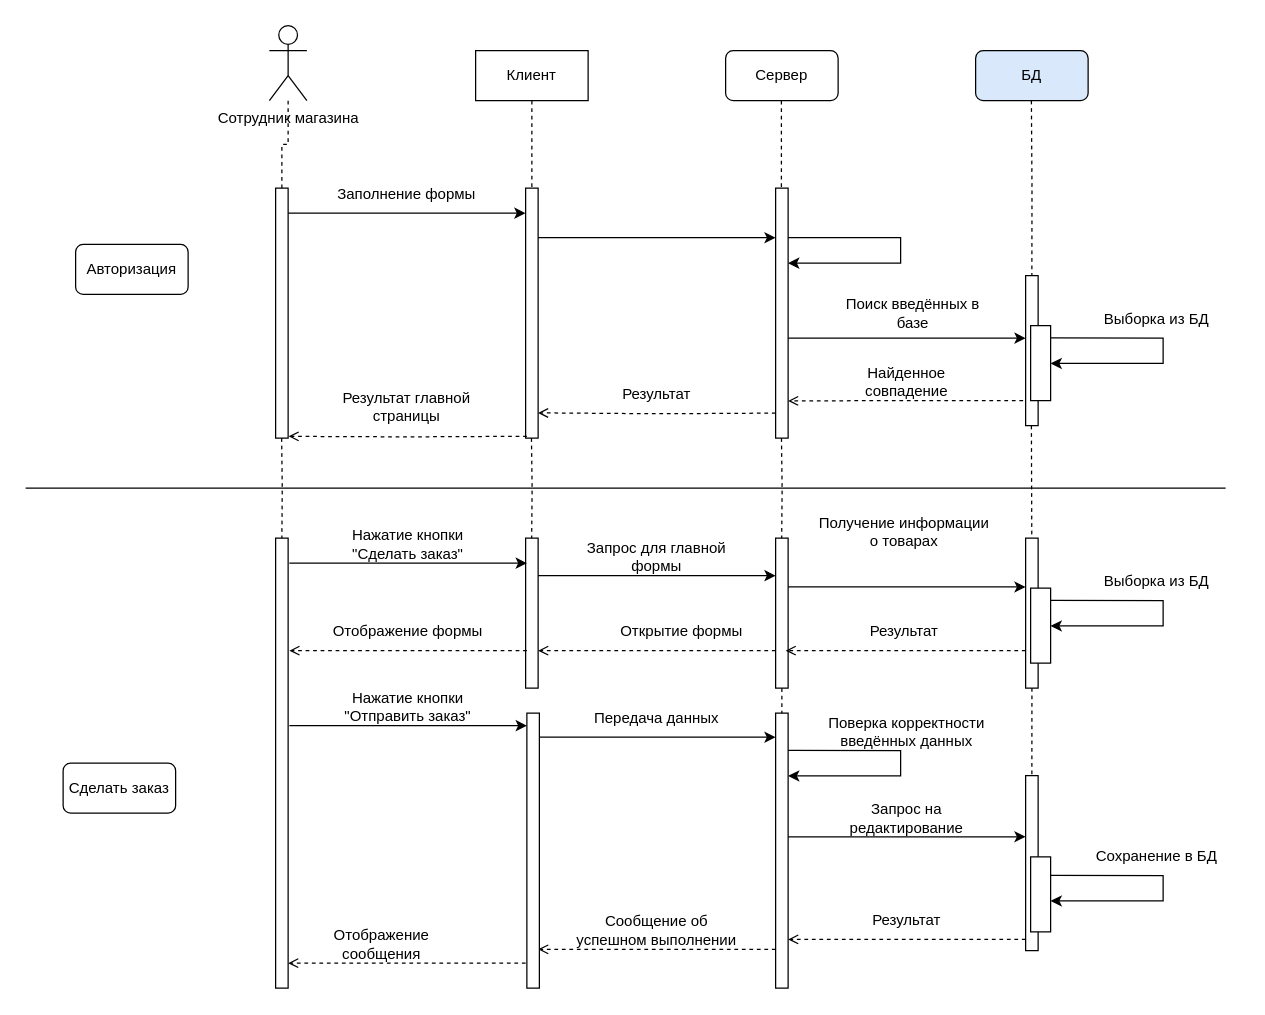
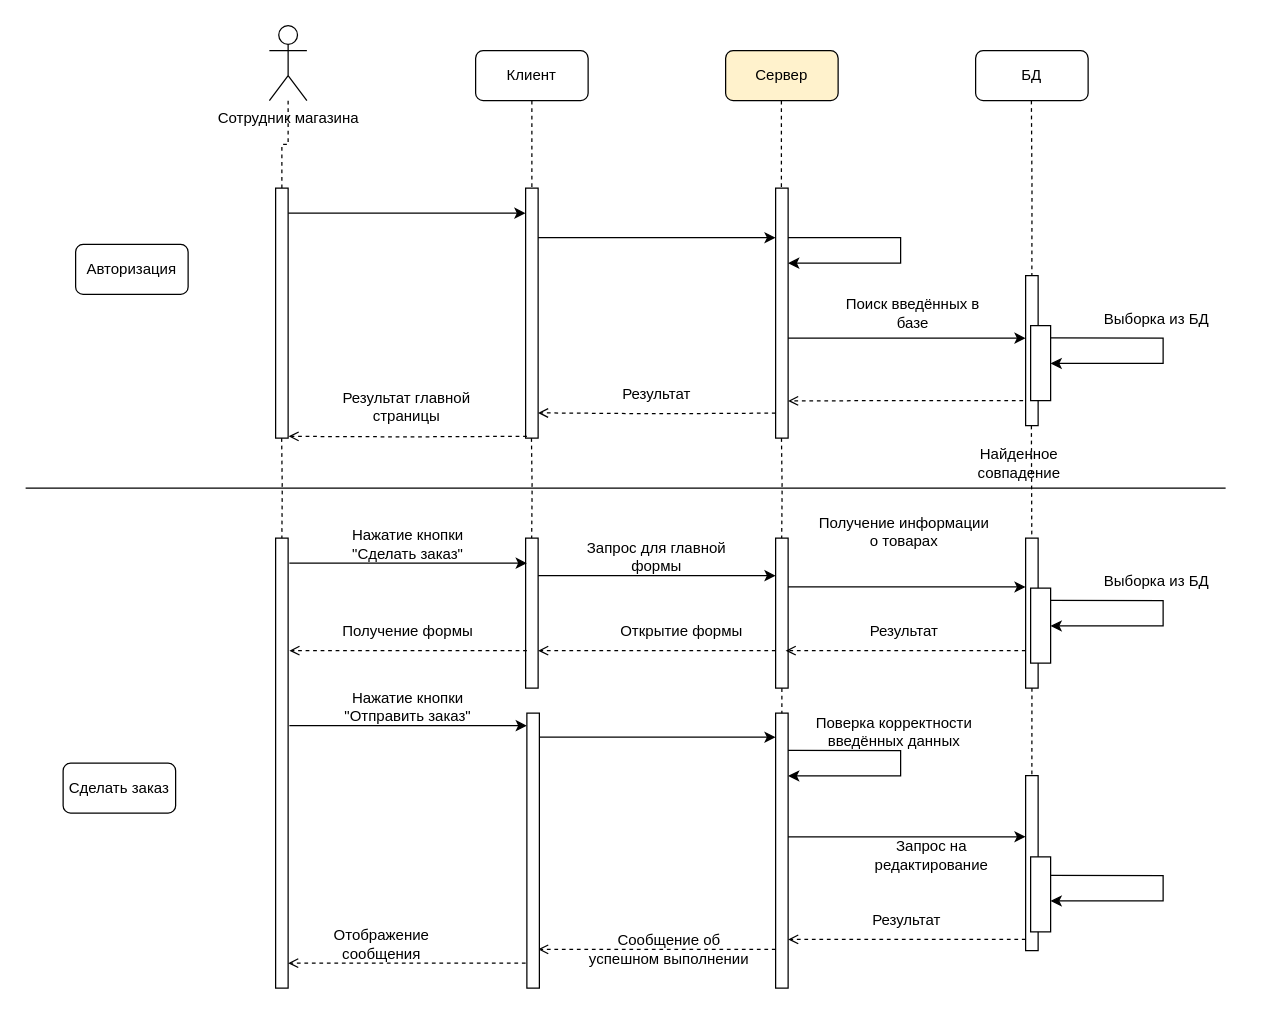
- <mxCell id="8" value="Клиент" style="whiteSpace=wrap;html=1;rounded=0;" vertex="1" parent="1"><mxGeometry x="380" y="40" width="90" height="40" as="geometry" /></mxCell>
+ <mxCell id="8" value="Клиент" style="rounded=1;whiteSpace=wrap;html=1;" vertex="1" parent="1"><mxGeometry x="380" y="40" width="90" height="40" as="geometry" /></mxCell>
- <mxCell id="10" value="Сервер" style="rounded=1;whiteSpace=wrap;html=1;" vertex="1" parent="1"><mxGeometry x="580" y="40" width="90" height="40" as="geometry" /></mxCell>
+ <mxCell id="10" value="Сервер" style="rounded=1;whiteSpace=wrap;html=1;fillColor=#fff2cc;" vertex="1" parent="1"><mxGeometry x="580" y="40" width="90" height="40" as="geometry" /></mxCell>
- <mxCell id="12" value="БД" style="rounded=1;whiteSpace=wrap;html=1;fillColor=#dae8fc;" vertex="1" parent="1"><mxGeometry x="780" y="40" width="90" height="40" as="geometry" /></mxCell>
+ <mxCell id="12" value="БД" style="rounded=1;whiteSpace=wrap;html=1;" vertex="1" parent="1"><mxGeometry x="780" y="40" width="90" height="40" as="geometry" /></mxCell>
- <mxCell id="24" value="Заполнение формы" style="text;html=1;strokeColor=none;fillColor=none;align=center;verticalAlign=middle;whiteSpace=wrap;rounded=0;" vertex="1" parent="1"><mxGeometry x="260" y="140" width="130" height="30" as="geometry" /></mxCell>
- <mxCell id="27" value="Найденное совпадение" style="text;html=1;strokeColor=none;fillColor=none;align=center;verticalAlign=middle;whiteSpace=wrap;rounded=0;" vertex="1" parent="1"><mxGeometry x="660" y="290" width="130" height="30" as="geometry" /></mxCell>
+ <mxCell id="27" value="Найденное совпадение" style="text;html=1;strokeColor=none;fillColor=none;align=center;verticalAlign=middle;whiteSpace=wrap;rounded=0;" vertex="1" parent="1"><mxGeometry x="750" y="355" width="130" height="30" as="geometry" /></mxCell>
- <mxCell id="42" value="Отображение формы" style="text;html=1;strokeColor=none;fillColor=none;align=center;verticalAlign=middle;whiteSpace=wrap;rounded=0;" vertex="1" parent="1"><mxGeometry x="261" y="490" width="130" height="30" as="geometry" /></mxCell>
+ <mxCell id="42" value="Получение формы" style="text;html=1;strokeColor=none;fillColor=none;align=center;verticalAlign=middle;whiteSpace=wrap;rounded=0;" vertex="1" parent="1"><mxGeometry x="261" y="490" width="130" height="30" as="geometry" /></mxCell>
- <mxCell id="47" value="Передача данных" style="text;html=1;strokeColor=none;fillColor=none;align=center;verticalAlign=middle;whiteSpace=wrap;rounded=0;" vertex="1" parent="1"><mxGeometry x="460" y="559.22" width="130" height="30" as="geometry" /></mxCell>
- <mxCell id="75" value="Поверка корректности введённых данных" style="text;html=1;strokeColor=none;fillColor=none;align=center;verticalAlign=middle;whiteSpace=wrap;rounded=0;" vertex="1" parent="1"><mxGeometry x="660" y="570" width="130" height="30" as="geometry" /></mxCell>
+ <mxCell id="75" value="Поверка корректности введённых данных" style="text;html=1;strokeColor=none;fillColor=none;align=center;verticalAlign=middle;whiteSpace=wrap;rounded=0;" vertex="1" parent="1"><mxGeometry x="650" y="570" width="130" height="30" as="geometry" /></mxCell>
- <mxCell id="51" value="Запрос на редактирование" style="text;html=1;strokeColor=none;fillColor=none;align=center;verticalAlign=middle;whiteSpace=wrap;rounded=0;" vertex="1" parent="1"><mxGeometry x="660" y="638.95" width="130" height="30" as="geometry" /></mxCell>
+ <mxCell id="51" value="Запрос на редактирование" style="text;html=1;strokeColor=none;fillColor=none;align=center;verticalAlign=middle;whiteSpace=wrap;rounded=0;" vertex="1" parent="1"><mxGeometry x="680" y="668.95" width="130" height="30" as="geometry" /></mxCell>
- <mxCell id="52" value="Сохранение в БД" style="text;html=1;strokeColor=none;fillColor=none;align=center;verticalAlign=middle;whiteSpace=wrap;rounded=0;" vertex="1" parent="1"><mxGeometry x="860" y="670" width="130" height="30" as="geometry" /></mxCell>
- <mxCell id="57" value="Сообщение об успешном выполнении" style="text;html=1;strokeColor=none;fillColor=none;align=center;verticalAlign=middle;whiteSpace=wrap;rounded=0;" vertex="1" parent="1"><mxGeometry x="460" y="728.95" width="130" height="30" as="geometry" /></mxCell>
+ <mxCell id="57" value="Сообщение об успешном выполнении" style="text;html=1;strokeColor=none;fillColor=none;align=center;verticalAlign=middle;whiteSpace=wrap;rounded=0;" vertex="1" parent="1"><mxGeometry x="470" y="743.95" width="130" height="30" as="geometry" /></mxCell>
